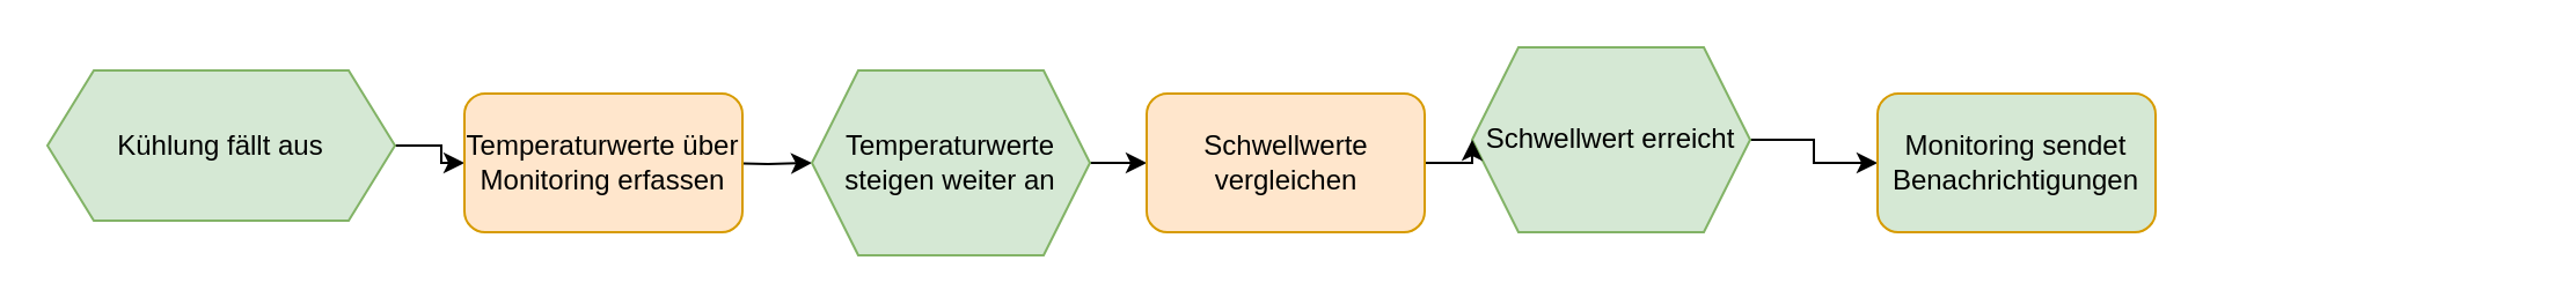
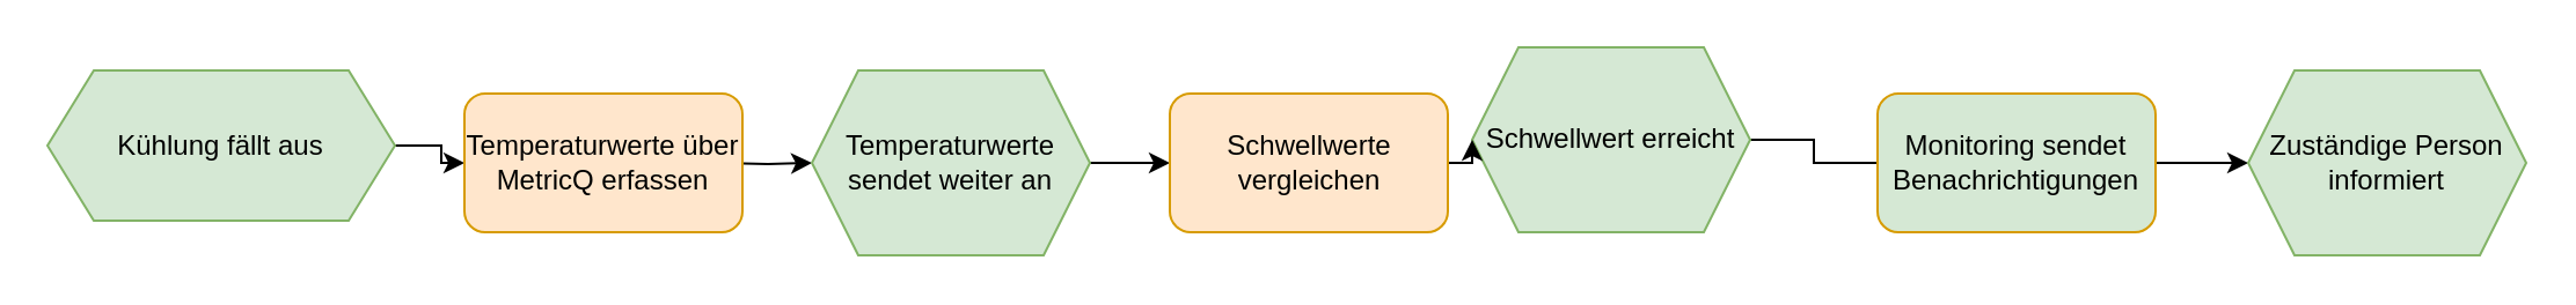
- <mxCell id="12" value="Temperaturwerte über Monitoring erfassen" style="rounded=1;whiteSpace=wrap;html=1;fillColor=#ffe6cc;strokeColor=#d79b00;" vertex="1" parent="1"><mxGeometry x="200" y="40" width="120" height="60" as="geometry" /></mxCell>
+ <mxCell id="12" value="Temperaturwerte über MetricQ erfassen" style="rounded=1;whiteSpace=wrap;html=1;fillColor=#ffe6cc;strokeColor=#d79b00;" vertex="1" parent="1"><mxGeometry x="200" y="40" width="120" height="60" as="geometry" /></mxCell>
- <mxCell id="6" value="Temperaturwerte steigen weiter an" style="shape=hexagon;perimeter=hexagonPerimeter2;whiteSpace=wrap;html=1;fixedSize=1;fillColor=#d5e8d4;strokeColor=#82b366;" vertex="1" parent="1"><mxGeometry x="350" y="30" width="120" height="80" as="geometry" /></mxCell>
+ <mxCell id="6" value="Temperaturwerte sendet weiter an" style="shape=hexagon;perimeter=hexagonPerimeter2;whiteSpace=wrap;html=1;fixedSize=1;fillColor=#d5e8d4;strokeColor=#82b366;" vertex="1" parent="1"><mxGeometry x="350" y="30" width="120" height="80" as="geometry" /></mxCell>
- <mxCell id="14" value="Schwellwerte vergleichen" style="rounded=1;whiteSpace=wrap;html=1;fillColor=#ffe6cc;strokeColor=#d79b00;" vertex="1" parent="1"><mxGeometry x="494.5" y="40" width="120" height="60" as="geometry" /></mxCell>
+ <mxCell id="14" value="Schwellwerte vergleichen" style="rounded=1;whiteSpace=wrap;html=1;fillColor=#ffe6cc;strokeColor=#d79b00;" vertex="1" parent="1"><mxGeometry x="504.5" y="40" width="120" height="60" as="geometry" /></mxCell>
- <mxCell id="7" style="edgeStyle=orthogonalEdgeStyle;rounded=0;orthogonalLoop=1;jettySize=auto;html=1;exitX=1;exitY=0.5;exitDx=0;exitDy=0;" edge="1" parent="1" source="8" target="10"><mxGeometry relative="1" as="geometry" /></mxCell>
+ <mxCell id="7" style="edgeStyle=orthogonalEdgeStyle;rounded=0;orthogonalLoop=1;jettySize=auto;html=1;exitX=1;exitY=0.5;exitDx=0;exitDy=0;endArrow=none;" edge="1" parent="1" source="8" target="10"><mxGeometry relative="1" as="geometry" /></mxCell>
+ <mxCell id="9" style="edgeStyle=orthogonalEdgeStyle;rounded=0;orthogonalLoop=1;jettySize=auto;html=1;exitX=1;exitY=0.5;exitDx=0;exitDy=0;" edge="1" parent="1" source="10" target="11"><mxGeometry relative="1" as="geometry" /></mxCell>
+ <mxCell id="11" value="Zuständige Person informiert" style="shape=hexagon;perimeter=hexagonPerimeter2;whiteSpace=wrap;html=1;fixedSize=1;fillColor=#d5e8d4;strokeColor=#82b366;" vertex="1" parent="1"><mxGeometry x="970" y="30" width="120" height="80" as="geometry" /></mxCell>
